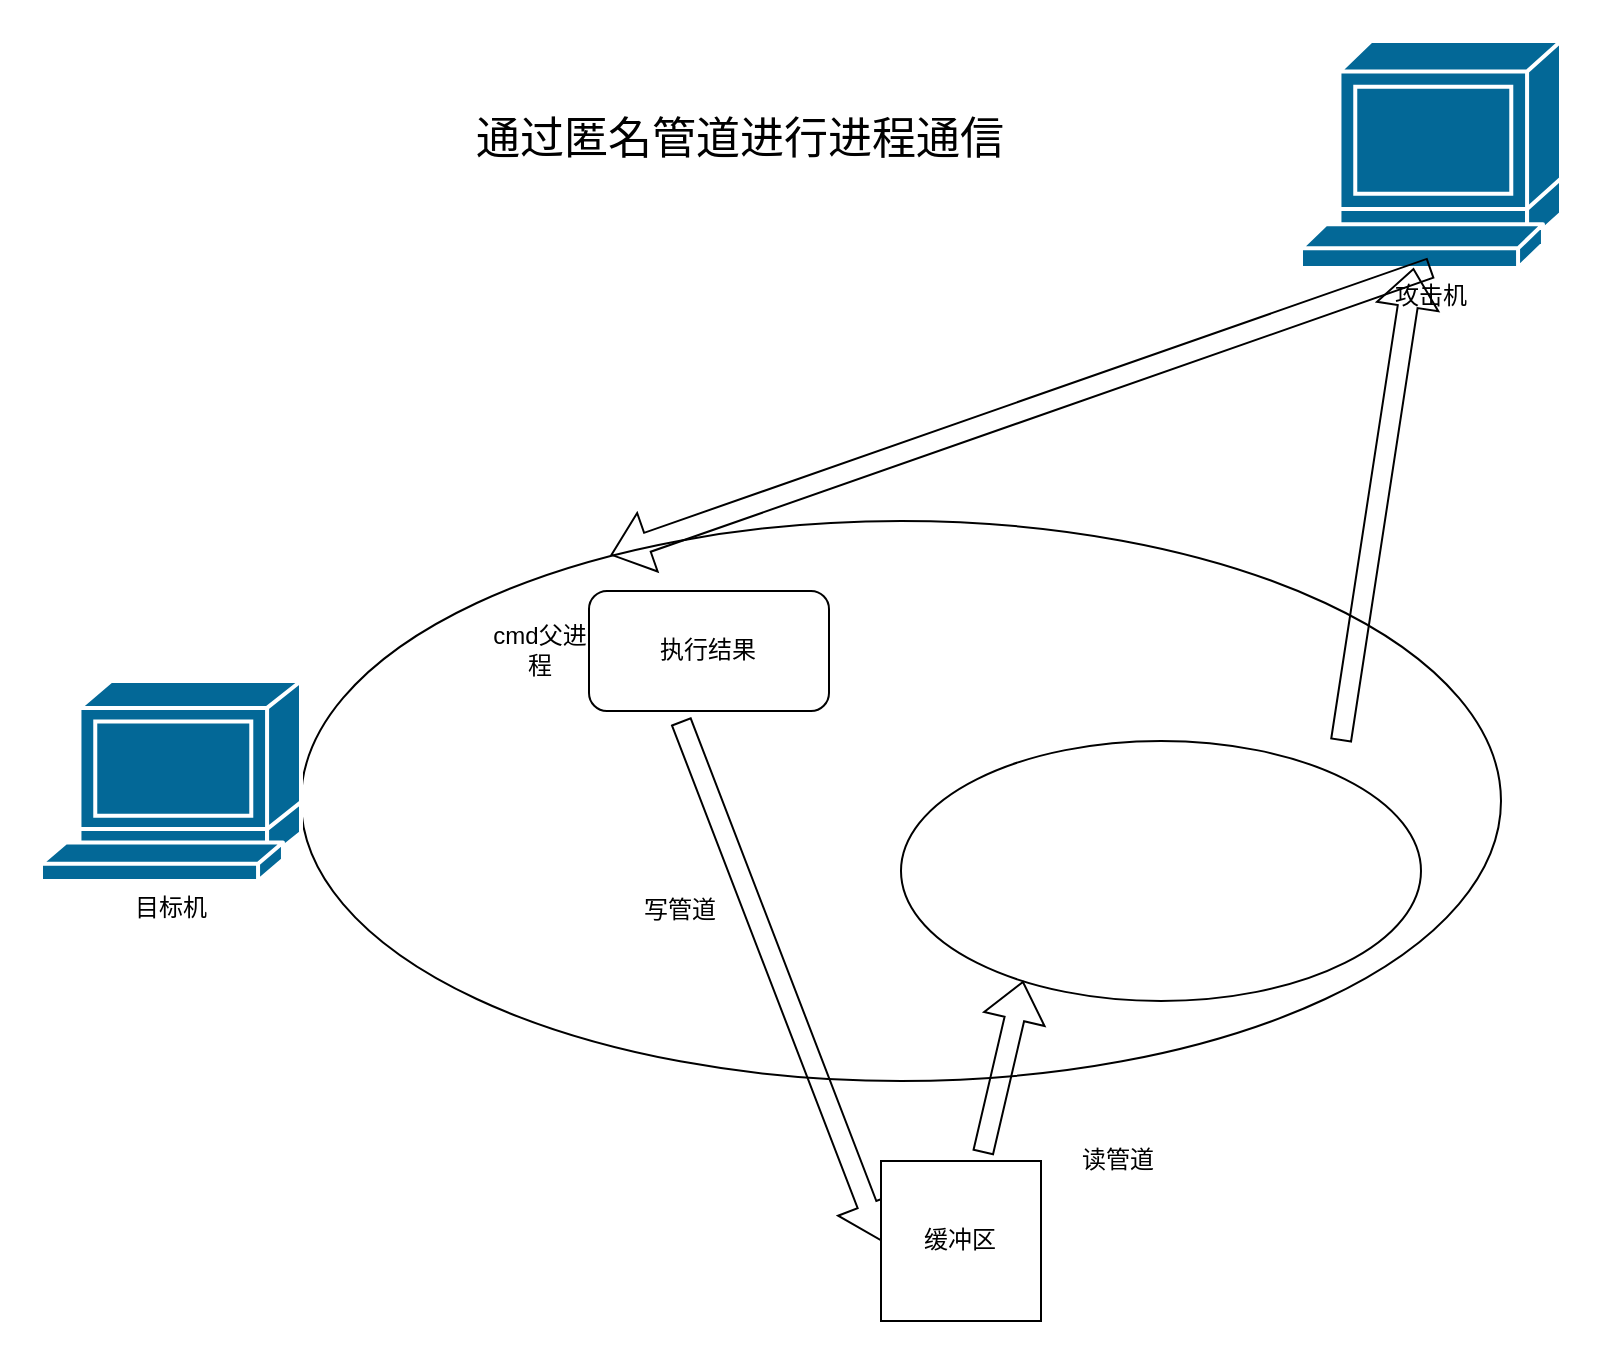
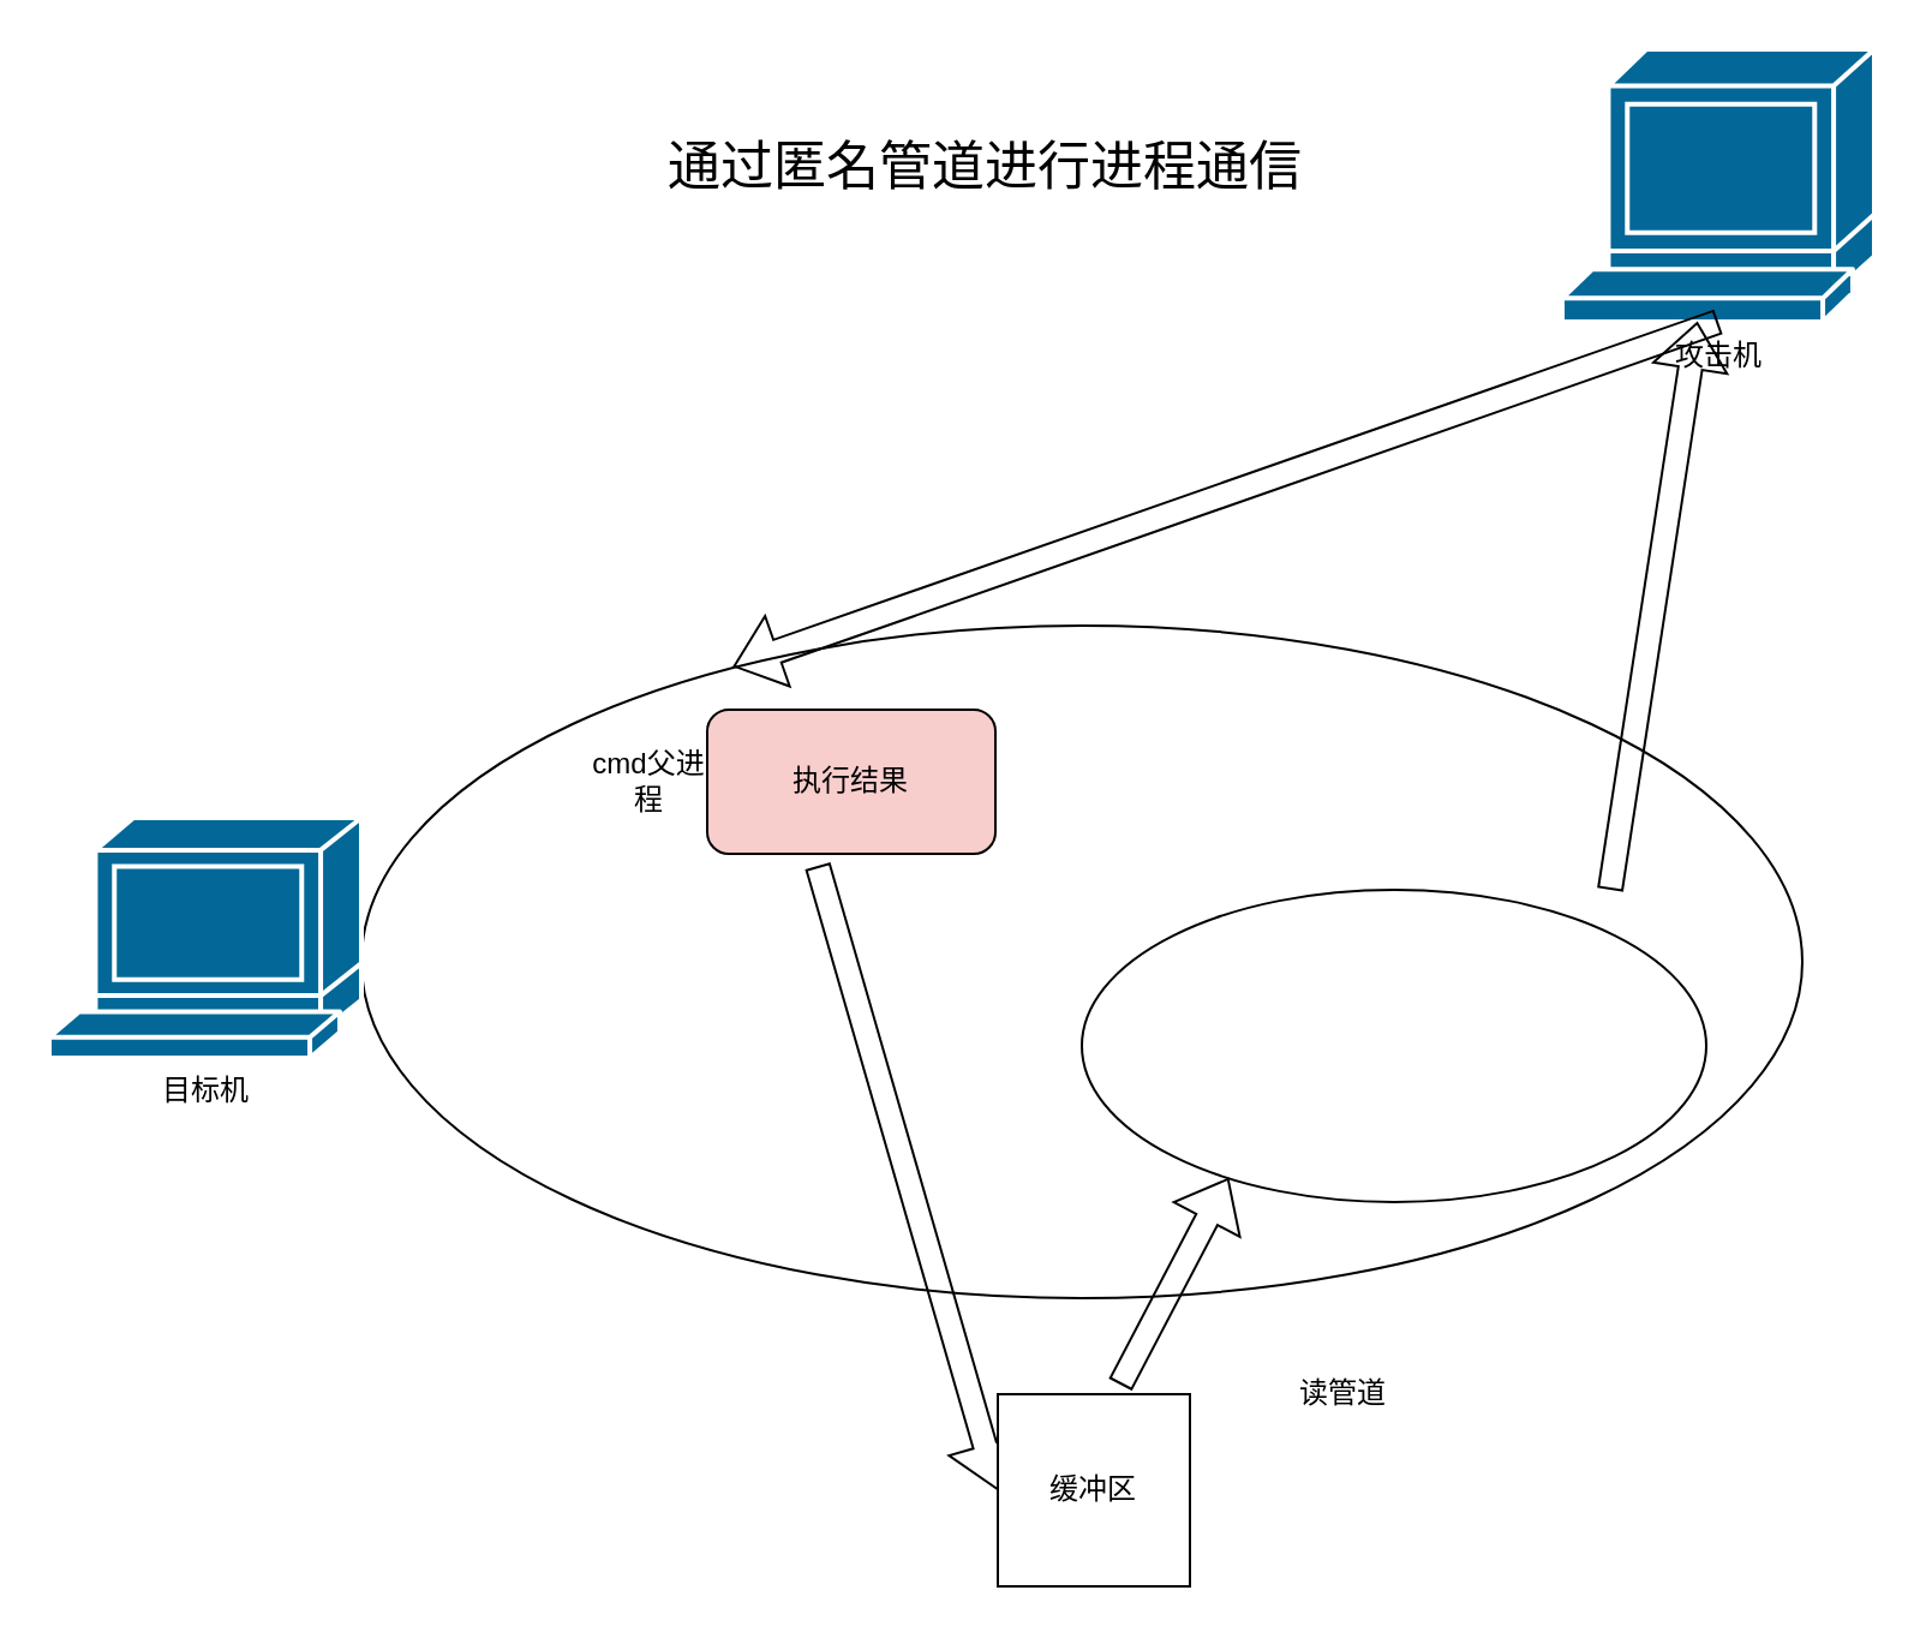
- <mxCell id="4" value="&lt;font style=&quot;vertical-align: inherit ; font-size: 22px&quot;&gt;&lt;font style=&quot;vertical-align: inherit ; font-size: 22px&quot;&gt;&lt;font style=&quot;vertical-align: inherit ; font-size: 22px&quot;&gt;&lt;font style=&quot;vertical-align: inherit ; font-size: 22px&quot;&gt;通过匿名管道进行进程通信&lt;/font&gt;&lt;/font&gt;&lt;/font&gt;&lt;/font&gt;" style="text;html=1;strokeColor=none;fillColor=none;align=center;verticalAlign=middle;whiteSpace=wrap;rounded=0;" vertex="1" parent="1"><mxGeometry x="200" y="40" width="340" height="60" as="geometry" /></mxCell>
+ <mxCell id="4" value="&lt;font style=&quot;vertical-align: inherit ; font-size: 22px&quot;&gt;&lt;font style=&quot;vertical-align: inherit ; font-size: 22px&quot;&gt;&lt;font style=&quot;vertical-align: inherit ; font-size: 22px&quot;&gt;&lt;font style=&quot;vertical-align: inherit ; font-size: 22px&quot;&gt;通过匿名管道进行进程通信&lt;/font&gt;&lt;/font&gt;&lt;/font&gt;&lt;/font&gt;" style="text;html=1;strokeColor=none;fillColor=none;align=center;verticalAlign=middle;whiteSpace=wrap;rounded=0;" vertex="1" parent="1"><mxGeometry x="240" y="40" width="340" height="60" as="geometry" /></mxCell>
- <mxCell id="14" value="执行结果" style="rounded=1;whiteSpace=wrap;html=1;fontSize=12;" vertex="1" parent="1"><mxGeometry x="294" y="295" width="120" height="60" as="geometry" /></mxCell>
+ <mxCell id="14" value="执行结果" style="rounded=1;whiteSpace=wrap;html=1;fontSize=12;fillColor=#f8cecc;" vertex="1" parent="1"><mxGeometry x="294" y="295" width="120" height="60" as="geometry" /></mxCell>
- <mxCell id="8" value="写管道" style="text;html=1;strokeColor=none;fillColor=none;align=center;verticalAlign=middle;whiteSpace=wrap;rounded=0;fontSize=12;" vertex="1" parent="1"><mxGeometry x="310" y="440" width="60" height="30" as="geometry" /></mxCell>
- <mxCell id="10" value="缓冲区" style="whiteSpace=wrap;html=1;aspect=fixed;fontSize=12;" vertex="1" parent="1"><mxGeometry x="440" y="580" width="80" height="80" as="geometry" /></mxCell>
+ <mxCell id="10" value="缓冲区" style="whiteSpace=wrap;html=1;aspect=fixed;fontSize=12;" vertex="1" parent="1"><mxGeometry x="415" y="580" width="80" height="80" as="geometry" /></mxCell>
